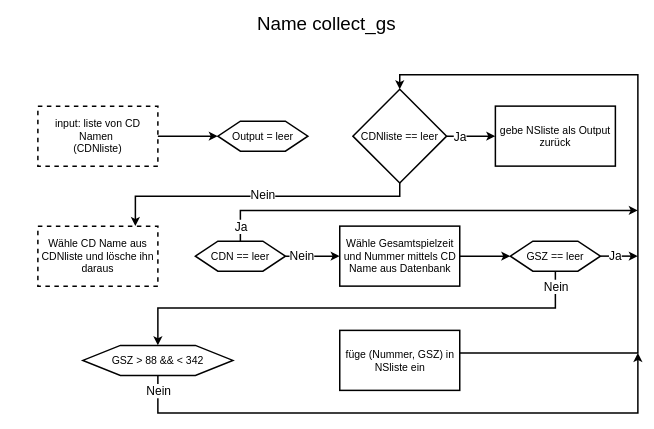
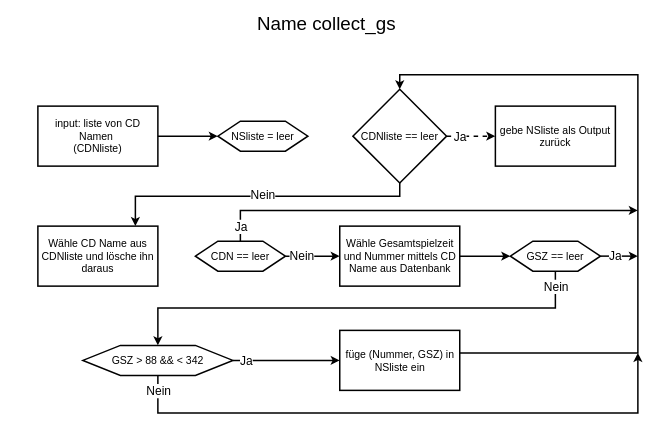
- <mxCell id="4" value="&lt;font style=&quot;font-size: 14px&quot;&gt;input: liste von CD Namen&amp;nbsp;&lt;br&gt;(CDNliste)&lt;/font&gt;" style="rounded=0;whiteSpace=wrap;html=1;strokeWidth=2;fillColor=none;dashed=1;" parent="1" vertex="1"><mxGeometry x="50" y="141" width="160" height="80" as="geometry" /></mxCell>
+ <mxCell id="4" value="&lt;font style=&quot;font-size: 14px&quot;&gt;input: liste von CD Namen&amp;nbsp;&lt;br&gt;(CDNliste)&lt;/font&gt;" style="rounded=0;whiteSpace=wrap;html=1;strokeWidth=2;fillColor=none;" parent="1" vertex="1"><mxGeometry x="50" y="141" width="160" height="80" as="geometry" /></mxCell>
- <mxCell id="5" value="&lt;font style=&quot;font-size: 14px&quot;&gt;Output = leer&lt;/font&gt;" style="shape=hexagon;perimeter=hexagonPerimeter2;whiteSpace=wrap;html=1;strokeWidth=2;fillColor=none;" parent="1" vertex="1"><mxGeometry x="290" y="161" width="120" height="40" as="geometry" /></mxCell>
+ <mxCell id="5" value="&lt;font style=&quot;font-size: 14px&quot;&gt;NSliste = leer&lt;/font&gt;" style="shape=hexagon;perimeter=hexagonPerimeter2;whiteSpace=wrap;html=1;strokeWidth=2;fillColor=none;" parent="1" vertex="1"><mxGeometry x="290" y="161" width="120" height="40" as="geometry" /></mxCell>
- <mxCell id="7" style="edgeStyle=orthogonalEdgeStyle;rounded=0;orthogonalLoop=1;jettySize=auto;html=1;entryX=0;entryY=0.5;entryDx=0;entryDy=0;strokeWidth=2;" parent="1" source="11" target="6" edge="1"><mxGeometry relative="1" as="geometry" /></mxCell>
+ <mxCell id="7" style="edgeStyle=orthogonalEdgeStyle;rounded=0;orthogonalLoop=1;jettySize=auto;html=1;entryX=0;entryY=0.5;entryDx=0;entryDy=0;strokeWidth=2;dashed=1;" parent="1" source="11" target="6" edge="1"><mxGeometry relative="1" as="geometry" /></mxCell>
- <mxCell id="12" value="&lt;span style=&quot;font-size: 14px&quot;&gt;Wähle CD Name aus&lt;br&gt;CDNliste und lösche ihn daraus&lt;/span&gt;" style="rounded=0;whiteSpace=wrap;html=1;strokeWidth=2;fillColor=none;perimeterSpacing=0;dashed=1;" parent="1" vertex="1"><mxGeometry x="50" y="301" width="160" height="80" as="geometry" /></mxCell>
+ <mxCell id="12" value="&lt;span style=&quot;font-size: 14px&quot;&gt;Wähle CD Name aus&lt;br&gt;CDNliste und lösche ihn daraus&lt;/span&gt;" style="rounded=0;whiteSpace=wrap;html=1;strokeWidth=2;fillColor=none;perimeterSpacing=0;" parent="1" vertex="1"><mxGeometry x="50" y="301" width="160" height="80" as="geometry" /></mxCell>
+ <mxCell id="27" style="edgeStyle=orthogonalEdgeStyle;rounded=0;orthogonalLoop=1;jettySize=auto;html=1;strokeWidth=2;" parent="1" source="29" target="20" edge="1"><mxGeometry relative="1" as="geometry" /></mxCell>
+ <mxCell id="28" value="&lt;font style=&quot;font-size: 16px&quot;&gt;Ja&lt;/font&gt;" style="text;html=1;align=center;verticalAlign=middle;resizable=0;points=[];labelBackgroundColor=#ffffff;" parent="27" vertex="1" connectable="0"><mxGeometry x="-0.227" relative="1" as="geometry"><mxPoint x="-38" as="offset" /></mxGeometry></mxCell>
